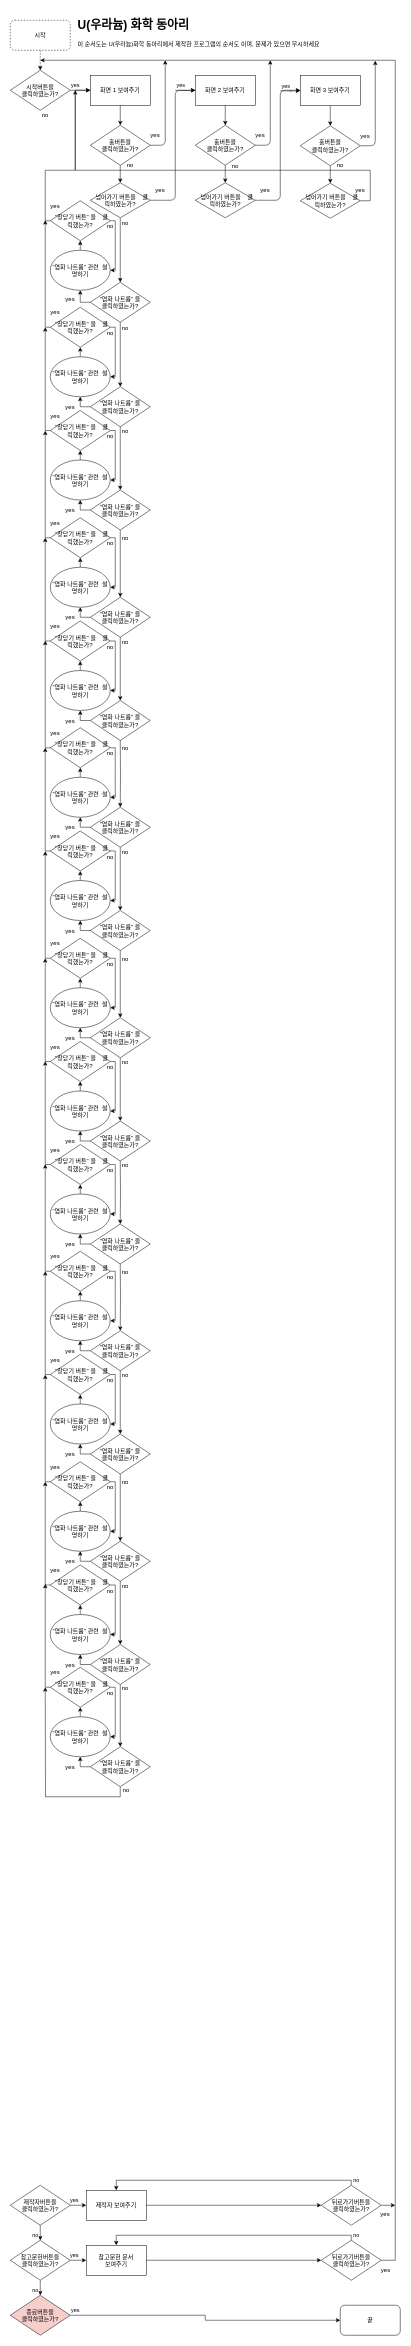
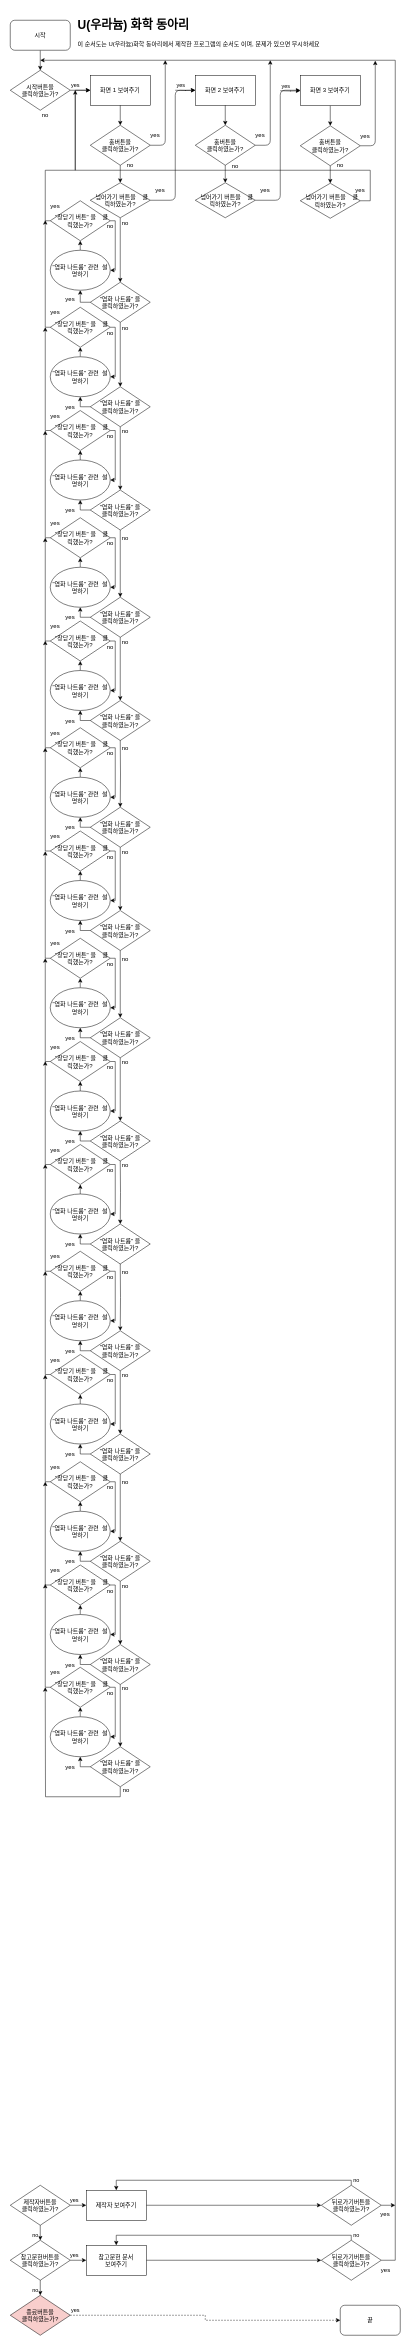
- <mxCell value="시작" id="3" parent="1" style="rounded=1;whiteSpace=wrap;html=1;dashed=1;" vertex="1"><mxGeometry as="geometry" height="60" width="120" y="40" x="20" /></mxCell>
+ <mxCell value="시작" id="3" parent="1" style="rounded=1;whiteSpace=wrap;html=1;" vertex="1"><mxGeometry as="geometry" height="60" width="120" y="40" x="20" /></mxCell>
- <mxCell id="2" parent="1" edge="1" target="5" source="3" style="edgeStyle=orthogonalEdgeStyle;rounded=0;orthogonalLoop=1;jettySize=auto;html=1;exitX=0.5;exitY=1;exitDx=0;exitDy=0;entryX=0.5;entryY=0;entryDx=0;entryDy=0;dashed=1;"><mxGeometry as="geometry" relative="1" /></mxCell>
+ <mxCell id="2" parent="1" edge="1" target="5" source="3" style="edgeStyle=orthogonalEdgeStyle;rounded=0;orthogonalLoop=1;jettySize=auto;html=1;exitX=0.5;exitY=1;exitDx=0;exitDy=0;entryX=0.5;entryY=0;entryDx=0;entryDy=0;"><mxGeometry as="geometry" relative="1" /></mxCell>
- <mxCell value="yes" id="26" parent="1" edge="1" target="27" source="25" style="edgeStyle=orthogonalEdgeStyle;rounded=0;orthogonalLoop=1;jettySize=auto;html=1;entryX=0;entryY=0.5;entryDx=0;entryDy=0;exitX=1;exitY=0.5;exitDx=0;exitDy=0;"><mxGeometry as="geometry" relative="1" y="10" x="-0.964"><mxPoint as="targetPoint" y="4700" x="72" /><mxPoint as="sourcePoint" y="4610" x="180" /><mxPoint as="offset" /><Array as="points" /></mxGeometry></mxCell>
+ <mxCell value="yes" id="26" parent="1" edge="1" target="27" source="25" style="edgeStyle=orthogonalEdgeStyle;rounded=0;orthogonalLoop=1;jettySize=auto;html=1;entryX=0;entryY=0.5;entryDx=0;entryDy=0;exitX=1;exitY=0.5;exitDx=0;exitDy=0;dashed=1;"><mxGeometry as="geometry" relative="1" y="10" x="-0.964"><mxPoint as="targetPoint" y="4700" x="72" /><mxPoint as="sourcePoint" y="4610" x="180" /><mxPoint as="offset" /><Array as="points" /></mxGeometry></mxCell>
